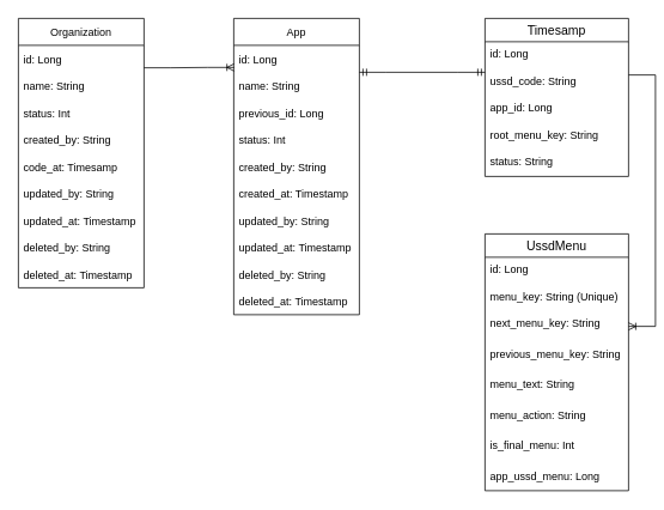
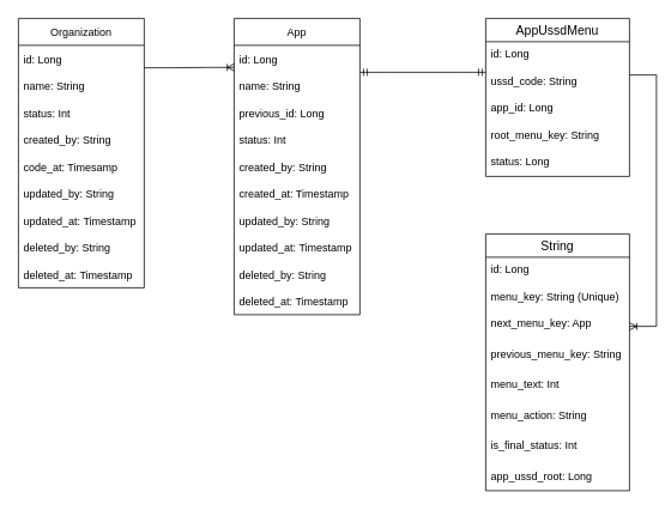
- <mxCell id="33" value="Timesamp" style="swimlane;fontStyle=0;childLayout=stackLayout;horizontal=1;startSize=26;horizontalStack=0;resizeParent=1;resizeParentMax=0;resizeLast=0;collapsible=1;marginBottom=0;align=center;fontSize=14;" vertex="1" parent="1"><mxGeometry x="540" y="20" width="160" height="176" as="geometry" /></mxCell>
+ <mxCell id="33" value="AppUssdMenu" style="swimlane;fontStyle=0;childLayout=stackLayout;horizontal=1;startSize=26;horizontalStack=0;resizeParent=1;resizeParentMax=0;resizeLast=0;collapsible=1;marginBottom=0;align=center;fontSize=14;" vertex="1" parent="1"><mxGeometry x="540" y="20" width="160" height="176" as="geometry" /></mxCell>
- <mxCell id="38" value="status: String" style="text;strokeColor=none;fillColor=none;spacingLeft=4;spacingRight=4;overflow=hidden;rotatable=0;points=[[0,0.5],[1,0.5]];portConstraint=eastwest;fontSize=12;" vertex="1" parent="33"><mxGeometry y="146" width="160" height="30" as="geometry" /></mxCell>
+ <mxCell id="38" value="status: Long" style="text;strokeColor=none;fillColor=none;spacingLeft=4;spacingRight=4;overflow=hidden;rotatable=0;points=[[0,0.5],[1,0.5]];portConstraint=eastwest;fontSize=12;" vertex="1" parent="33"><mxGeometry y="146" width="160" height="30" as="geometry" /></mxCell>
- <mxCell id="24" value="UssdMenu" style="swimlane;fontStyle=0;childLayout=stackLayout;horizontal=1;startSize=26;horizontalStack=0;resizeParent=1;resizeParentMax=0;resizeLast=0;collapsible=1;marginBottom=0;align=center;fontSize=14;" vertex="1" parent="1"><mxGeometry x="540" y="260" width="160" height="286" as="geometry" /></mxCell>
+ <mxCell id="24" value="String" style="swimlane;fontStyle=0;childLayout=stackLayout;horizontal=1;startSize=26;horizontalStack=0;resizeParent=1;resizeParentMax=0;resizeLast=0;collapsible=1;marginBottom=0;align=center;fontSize=14;" vertex="1" parent="1"><mxGeometry x="540" y="260" width="160" height="286" as="geometry" /></mxCell>
- <mxCell id="27" value="next_menu_key: String" style="text;strokeColor=none;fillColor=none;spacingLeft=4;spacingRight=4;overflow=hidden;rotatable=0;points=[[0,0.5],[1,0.5]];portConstraint=eastwest;fontSize=12;" vertex="1" parent="24"><mxGeometry y="86" width="160" height="34" as="geometry" /></mxCell>
+ <mxCell id="27" value="next_menu_key: App" style="text;strokeColor=none;fillColor=none;spacingLeft=4;spacingRight=4;overflow=hidden;rotatable=0;points=[[0,0.5],[1,0.5]];portConstraint=eastwest;fontSize=12;" vertex="1" parent="24"><mxGeometry y="86" width="160" height="34" as="geometry" /></mxCell>
- <mxCell id="29" value="menu_text: String" style="text;strokeColor=none;fillColor=none;spacingLeft=4;spacingRight=4;overflow=hidden;rotatable=0;points=[[0,0.5],[1,0.5]];portConstraint=eastwest;fontSize=12;" vertex="1" parent="24"><mxGeometry y="154" width="160" height="34" as="geometry" /></mxCell>
+ <mxCell id="29" value="menu_text: Int" style="text;strokeColor=none;fillColor=none;spacingLeft=4;spacingRight=4;overflow=hidden;rotatable=0;points=[[0,0.5],[1,0.5]];portConstraint=eastwest;fontSize=12;" vertex="1" parent="24"><mxGeometry y="154" width="160" height="34" as="geometry" /></mxCell>
- <mxCell id="31" value="is_final_menu: Int" style="text;strokeColor=none;fillColor=none;spacingLeft=4;spacingRight=4;overflow=hidden;rotatable=0;points=[[0,0.5],[1,0.5]];portConstraint=eastwest;fontSize=12;" vertex="1" parent="24"><mxGeometry y="222" width="160" height="34" as="geometry" /></mxCell>
+ <mxCell id="31" value="is_final_status: Int" style="text;strokeColor=none;fillColor=none;spacingLeft=4;spacingRight=4;overflow=hidden;rotatable=0;points=[[0,0.5],[1,0.5]];portConstraint=eastwest;fontSize=12;" vertex="1" parent="24"><mxGeometry y="222" width="160" height="34" as="geometry" /></mxCell>
- <mxCell id="32" value="app_ussd_menu: Long" style="text;strokeColor=none;fillColor=none;spacingLeft=4;spacingRight=4;overflow=hidden;rotatable=0;points=[[0,0.5],[1,0.5]];portConstraint=eastwest;fontSize=12;" vertex="1" parent="24"><mxGeometry y="256" width="160" height="30" as="geometry" /></mxCell>
+ <mxCell id="32" value="app_ussd_root: Long" style="text;strokeColor=none;fillColor=none;spacingLeft=4;spacingRight=4;overflow=hidden;rotatable=0;points=[[0,0.5],[1,0.5]];portConstraint=eastwest;fontSize=12;" vertex="1" parent="24"><mxGeometry y="256" width="160" height="30" as="geometry" /></mxCell>
